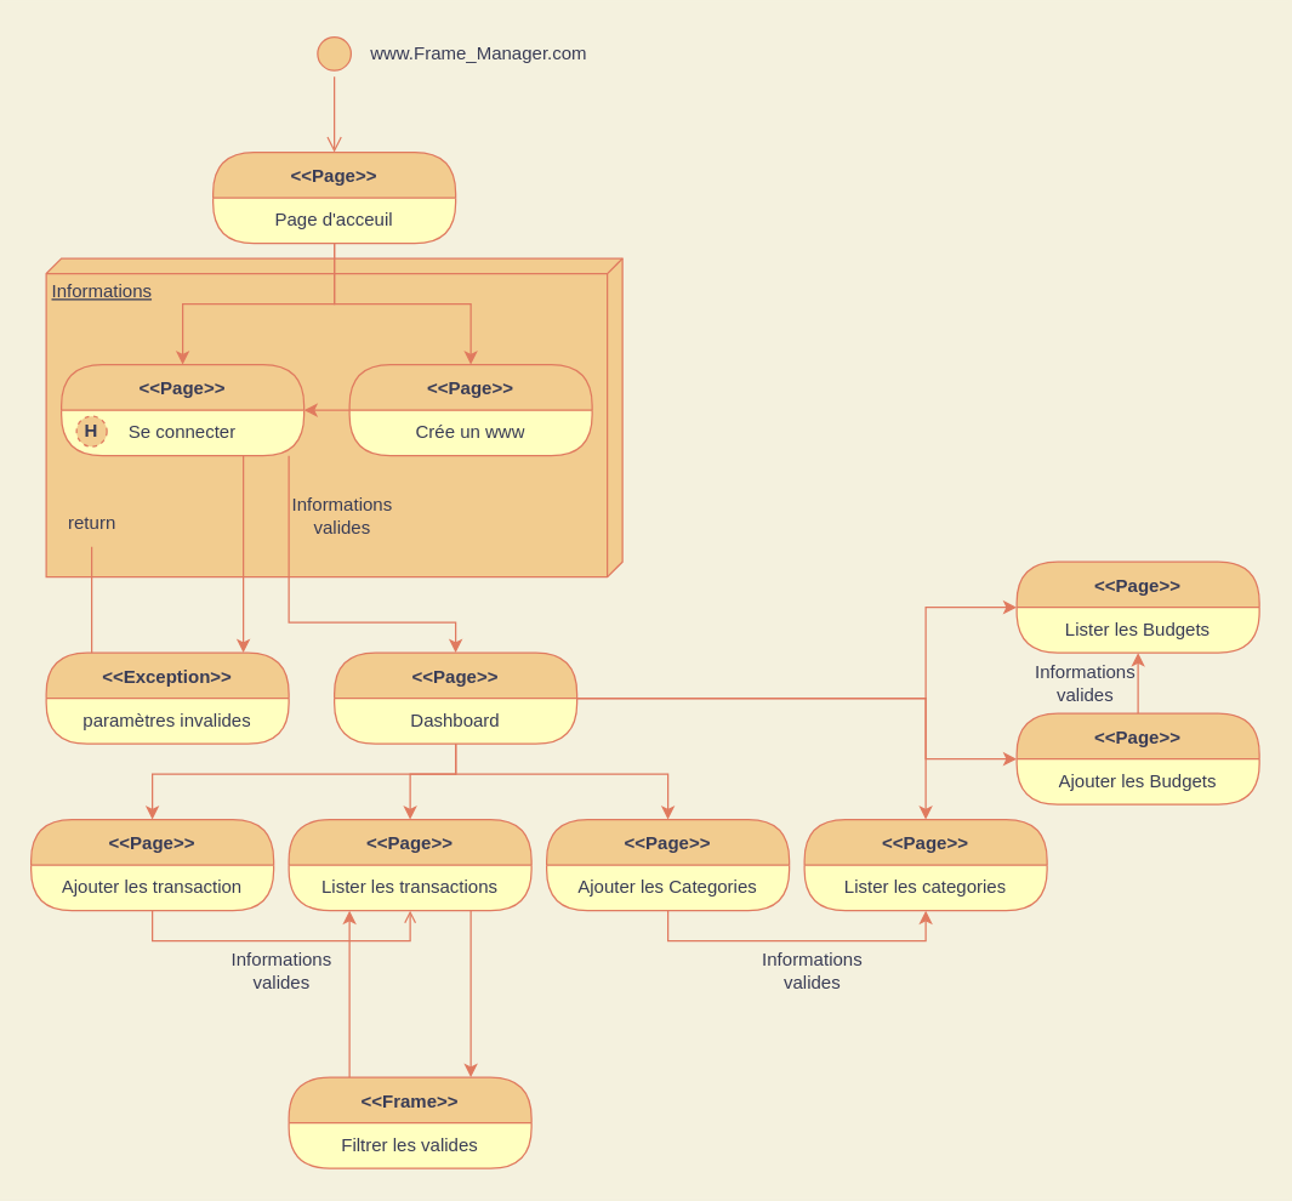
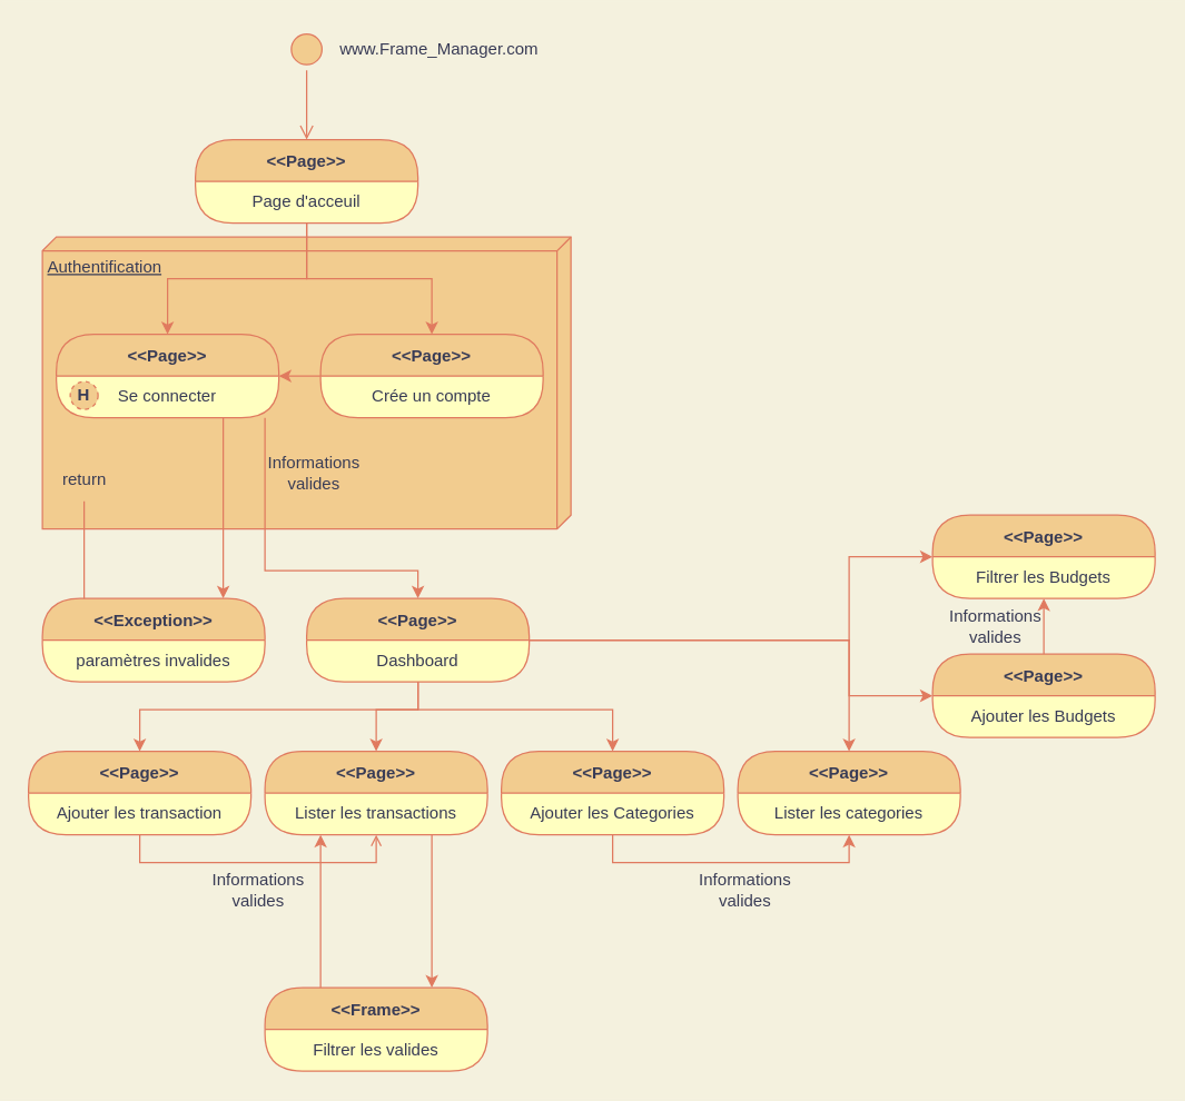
- <mxCell id="5" value="Informations" style="verticalAlign=top;align=left;spacingTop=8;spacingLeft=2;spacingRight=12;shape=cube;size=10;direction=south;fontStyle=4;html=1;fillColor=#F2CC8F;strokeColor=#E07A5F;fontColor=#393C56;" parent="1" vertex="1"><mxGeometry x="30" y="170" width="380" height="210" as="geometry" /></mxCell>
+ <mxCell id="5" value="Authentification" style="verticalAlign=top;align=left;spacingTop=8;spacingLeft=2;spacingRight=12;shape=cube;size=10;direction=south;fontStyle=4;html=1;fillColor=#F2CC8F;strokeColor=#E07A5F;fontColor=#393C56;" parent="1" vertex="1"><mxGeometry x="30" y="170" width="380" height="210" as="geometry" /></mxCell>
- <mxCell id="26" value="Crée un www" style="text;html=1;strokeColor=none;fillColor=none;align=center;verticalAlign=middle;spacingLeft=4;spacingRight=4;whiteSpace=wrap;overflow=hidden;rotatable=0;fontColor=#393C56;" parent="25" vertex="1"><mxGeometry y="30" width="160" height="30" as="geometry" /></mxCell>
+ <mxCell id="26" value="Crée un compte" style="text;html=1;strokeColor=none;fillColor=none;align=center;verticalAlign=middle;spacingLeft=4;spacingRight=4;whiteSpace=wrap;overflow=hidden;rotatable=0;fontColor=#393C56;" parent="25" vertex="1"><mxGeometry y="30" width="160" height="30" as="geometry" /></mxCell>
- <mxCell id="53" value="Lister les Budgets" style="text;html=1;strokeColor=none;fillColor=none;align=center;verticalAlign=middle;spacingLeft=4;spacingRight=4;whiteSpace=wrap;overflow=hidden;rotatable=0;fontColor=#393C56;" parent="52" vertex="1"><mxGeometry y="30" width="160" height="30" as="geometry" /></mxCell>
+ <mxCell id="53" value="Filtrer les Budgets" style="text;html=1;strokeColor=none;fillColor=none;align=center;verticalAlign=middle;spacingLeft=4;spacingRight=4;whiteSpace=wrap;overflow=hidden;rotatable=0;fontColor=#393C56;" parent="52" vertex="1"><mxGeometry y="30" width="160" height="30" as="geometry" /></mxCell>
